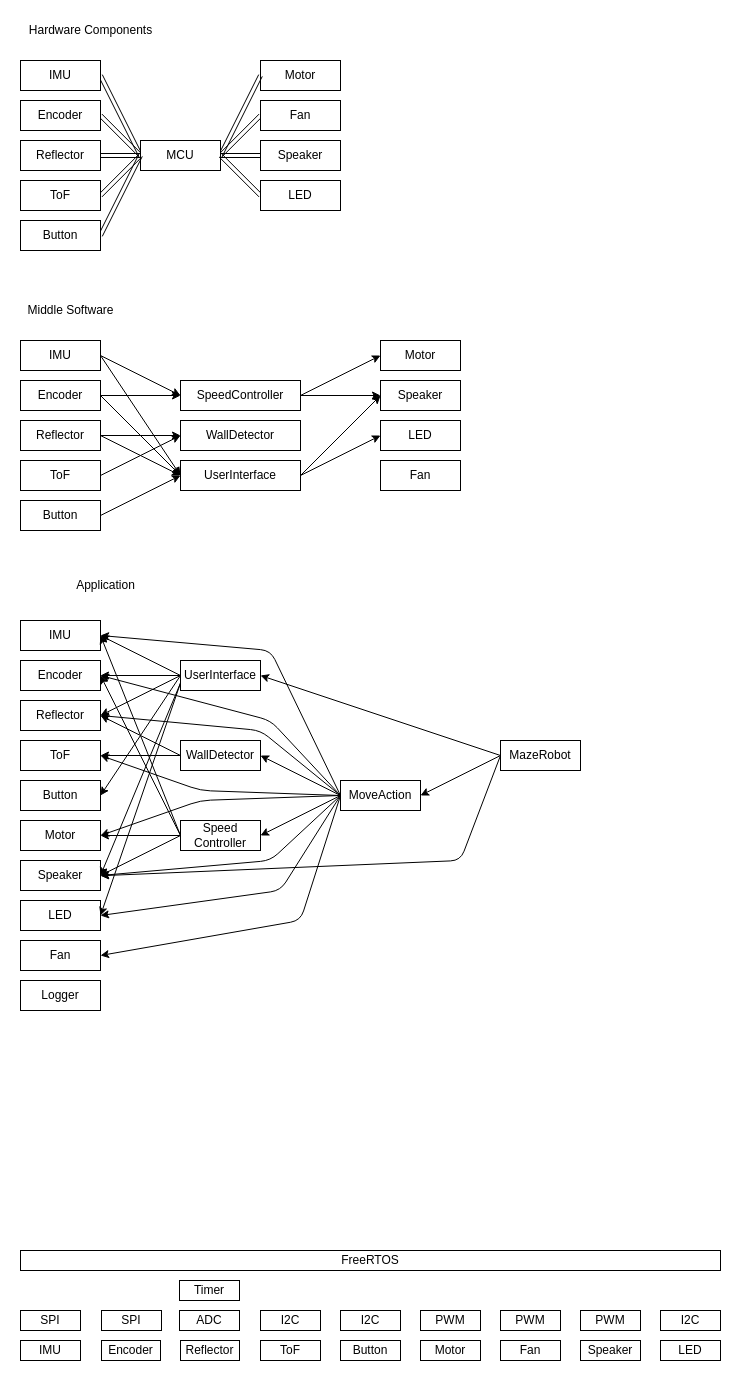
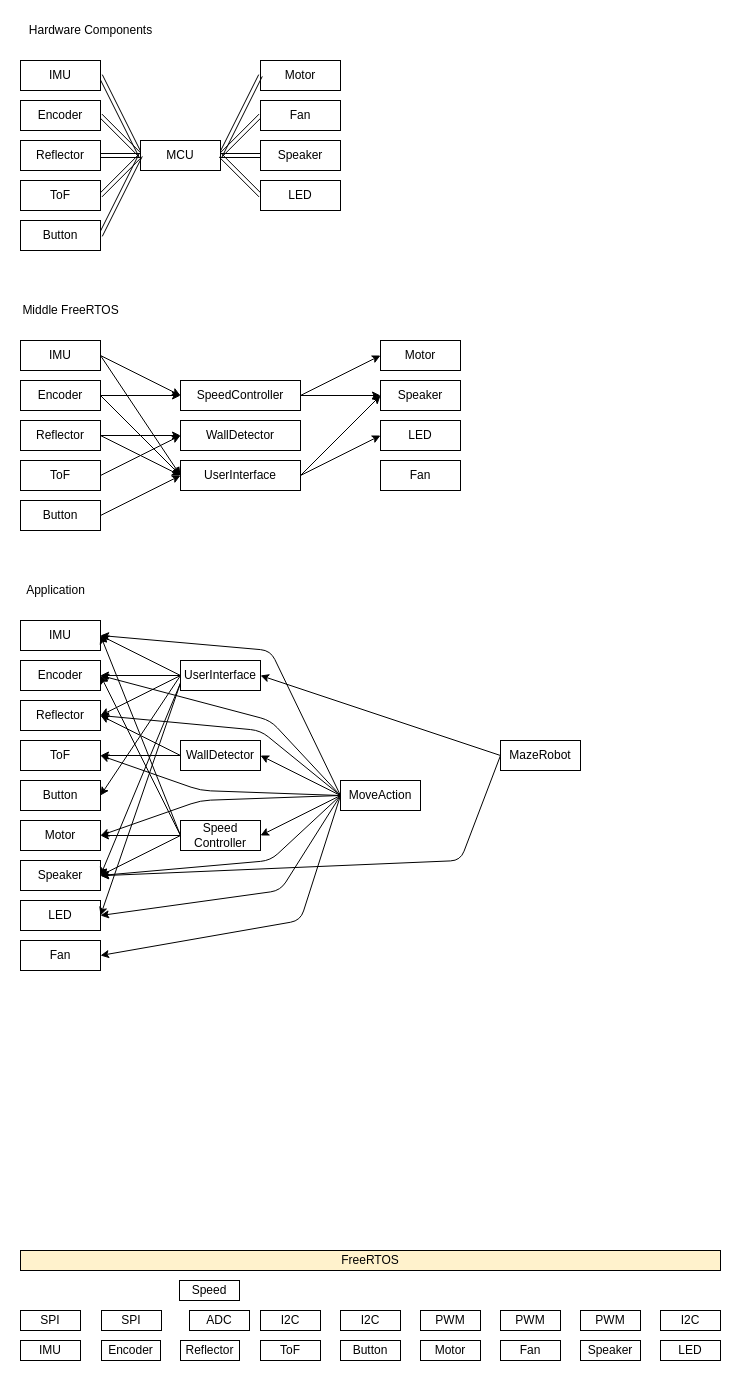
- <mxCell id="22" value="Middle Software" style="text;html=1;resizable=0;autosize=1;align=center;verticalAlign=middle;points=[];fillColor=none;strokeColor=none;rounded=0;" parent="1" vertex="1"><mxGeometry x="20" y="300" width="100" height="20" as="geometry" /></mxCell>
+ <mxCell id="22" value="Middle FreeRTOS" style="text;html=1;resizable=0;autosize=1;align=center;verticalAlign=middle;points=[];fillColor=none;strokeColor=none;rounded=0;" parent="1" vertex="1"><mxGeometry x="20" y="300" width="100" height="20" as="geometry" /></mxCell>
- <mxCell id="62" value="Application" style="text;html=1;resizable=0;autosize=1;align=center;verticalAlign=middle;points=[];fillColor=none;strokeColor=none;rounded=0;" parent="1" vertex="1"><mxGeometry x="70" y="575" width="70" height="20" as="geometry" /></mxCell>
+ <mxCell id="62" value="Application" style="text;html=1;resizable=0;autosize=1;align=center;verticalAlign=middle;points=[];fillColor=none;strokeColor=none;rounded=0;" parent="1" vertex="1"><mxGeometry x="20" y="580" width="70" height="20" as="geometry" /></mxCell>
- <mxCell id="58" style="edgeStyle=none;html=1;exitX=0;exitY=0.5;exitDx=0;exitDy=0;entryX=1;entryY=0.5;entryDx=0;entryDy=0;" parent="1" source="60" target="57" edge="1"><mxGeometry relative="1" as="geometry" /></mxCell>
- <mxCell id="61" value="Logger" style="rounded=0;whiteSpace=wrap;html=1;" parent="1" vertex="1"><mxGeometry x="20" y="980" width="80" height="30" as="geometry" /></mxCell>
- <mxCell id="107" value="FreeRTOS" style="rounded=0;whiteSpace=wrap;html=1;" vertex="1" parent="1"><mxGeometry x="20" y="1250" width="700" height="20" as="geometry" /></mxCell>
+ <mxCell id="107" value="FreeRTOS" style="rounded=0;whiteSpace=wrap;html=1;fillColor=#fff2cc;" vertex="1" parent="1"><mxGeometry x="20" y="1250" width="700" height="20" as="geometry" /></mxCell>
- <mxCell id="102" value="Timer" style="rounded=0;whiteSpace=wrap;html=1;" vertex="1" parent="1"><mxGeometry x="179" y="1280" width="60" height="20" as="geometry" /></mxCell>
+ <mxCell id="102" value="Speed" style="rounded=0;whiteSpace=wrap;html=1;" vertex="1" parent="1"><mxGeometry x="179" y="1280" width="60" height="20" as="geometry" /></mxCell>
- <mxCell id="101" value="ADC" style="rounded=0;whiteSpace=wrap;html=1;" vertex="1" parent="1"><mxGeometry x="179" y="1310" width="60" height="20" as="geometry" /></mxCell>
+ <mxCell id="101" value="ADC" style="rounded=0;whiteSpace=wrap;html=1;" vertex="1" parent="1"><mxGeometry x="189" y="1310" width="60" height="20" as="geometry" /></mxCell>
